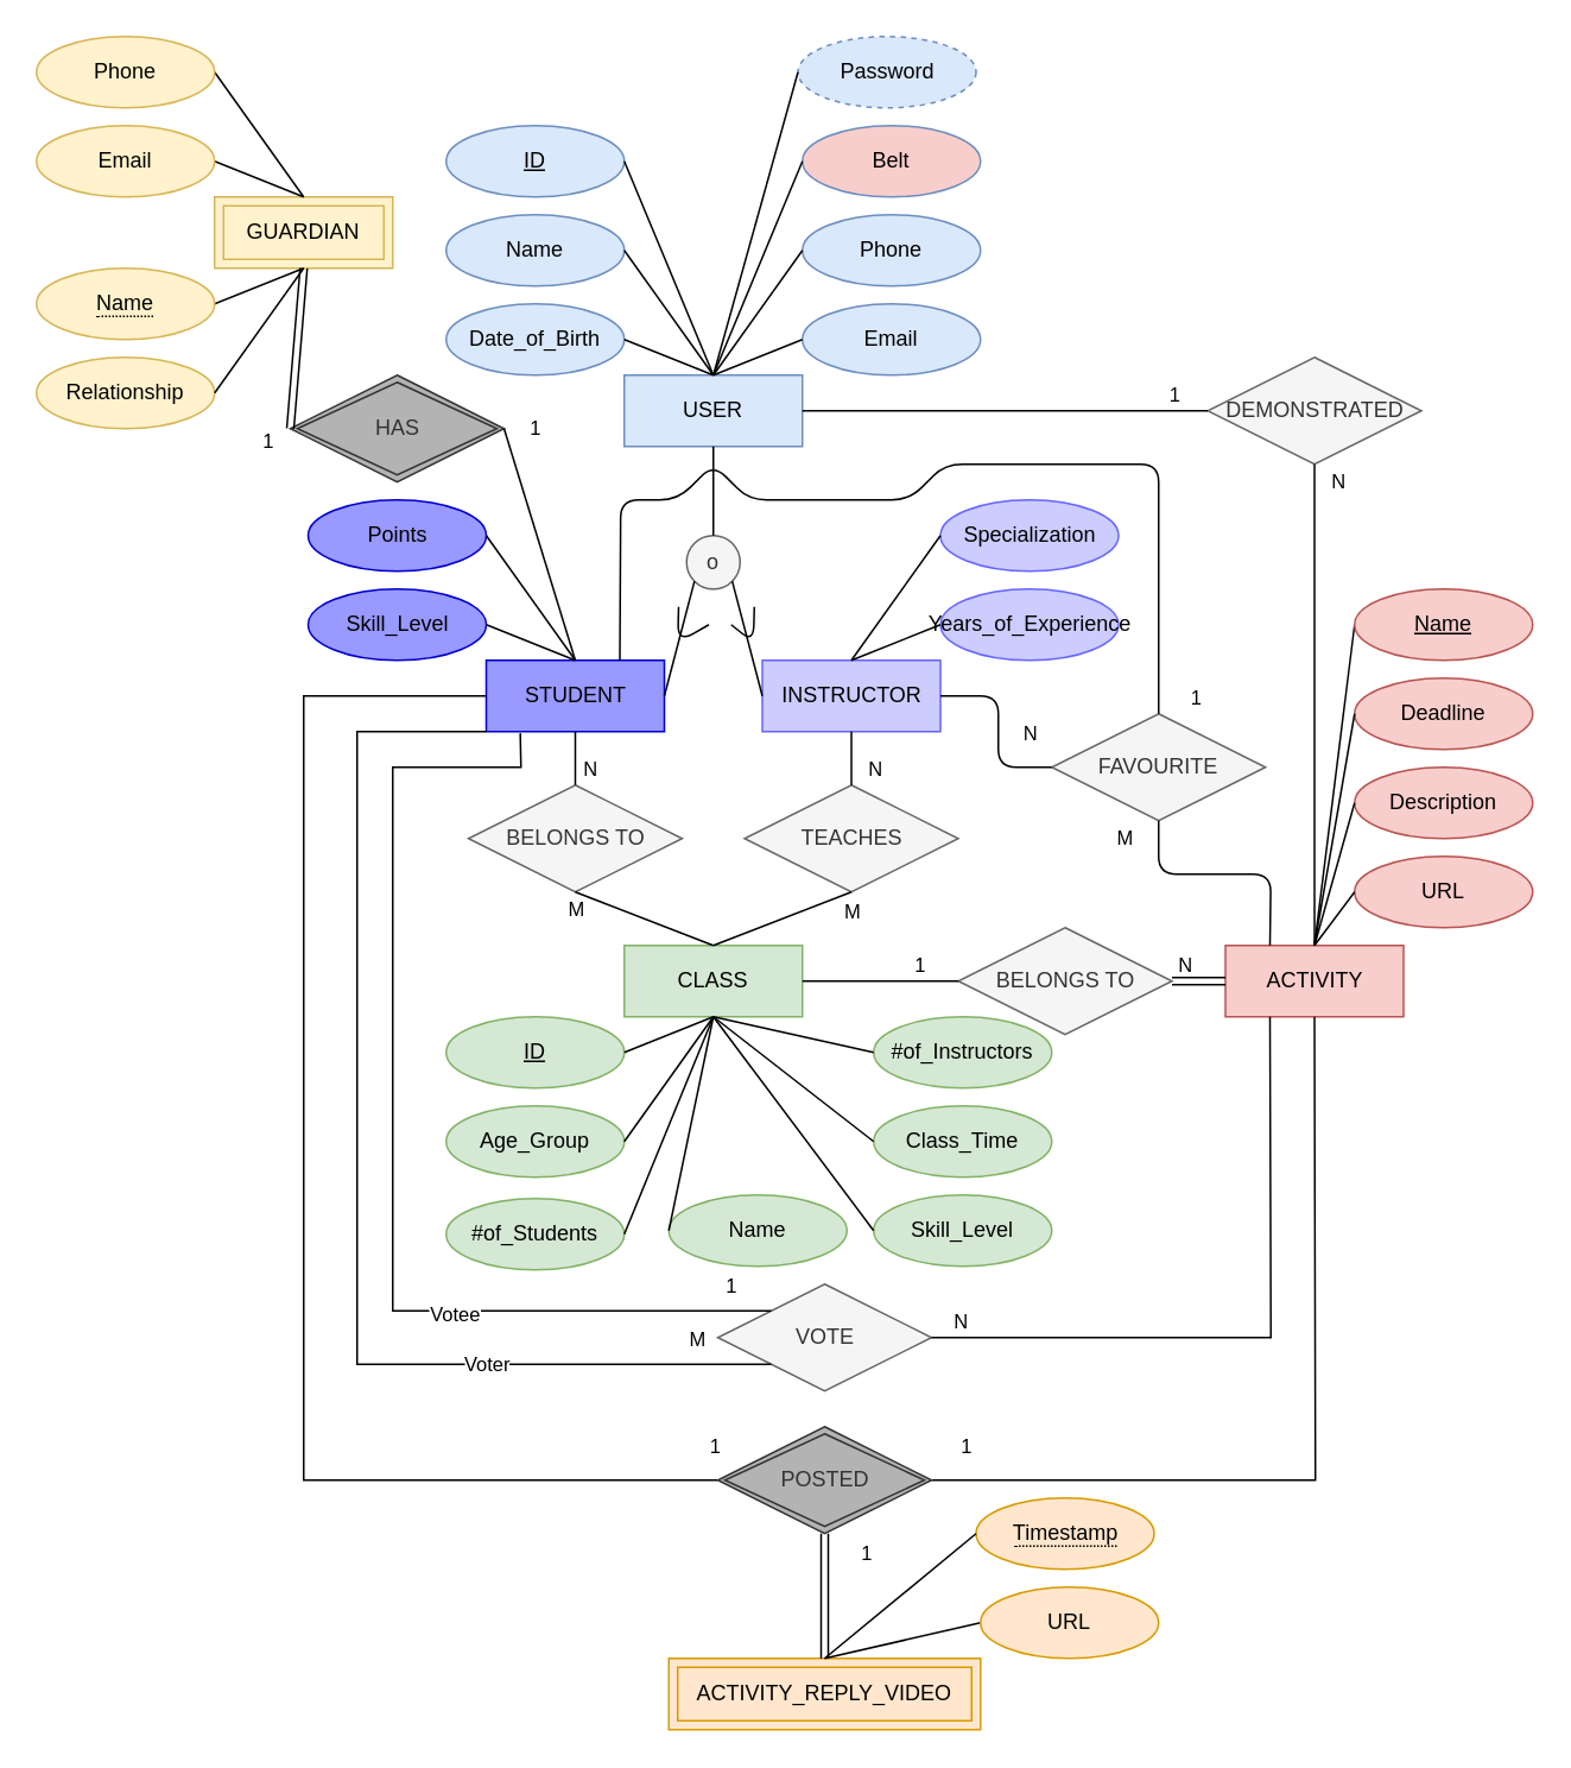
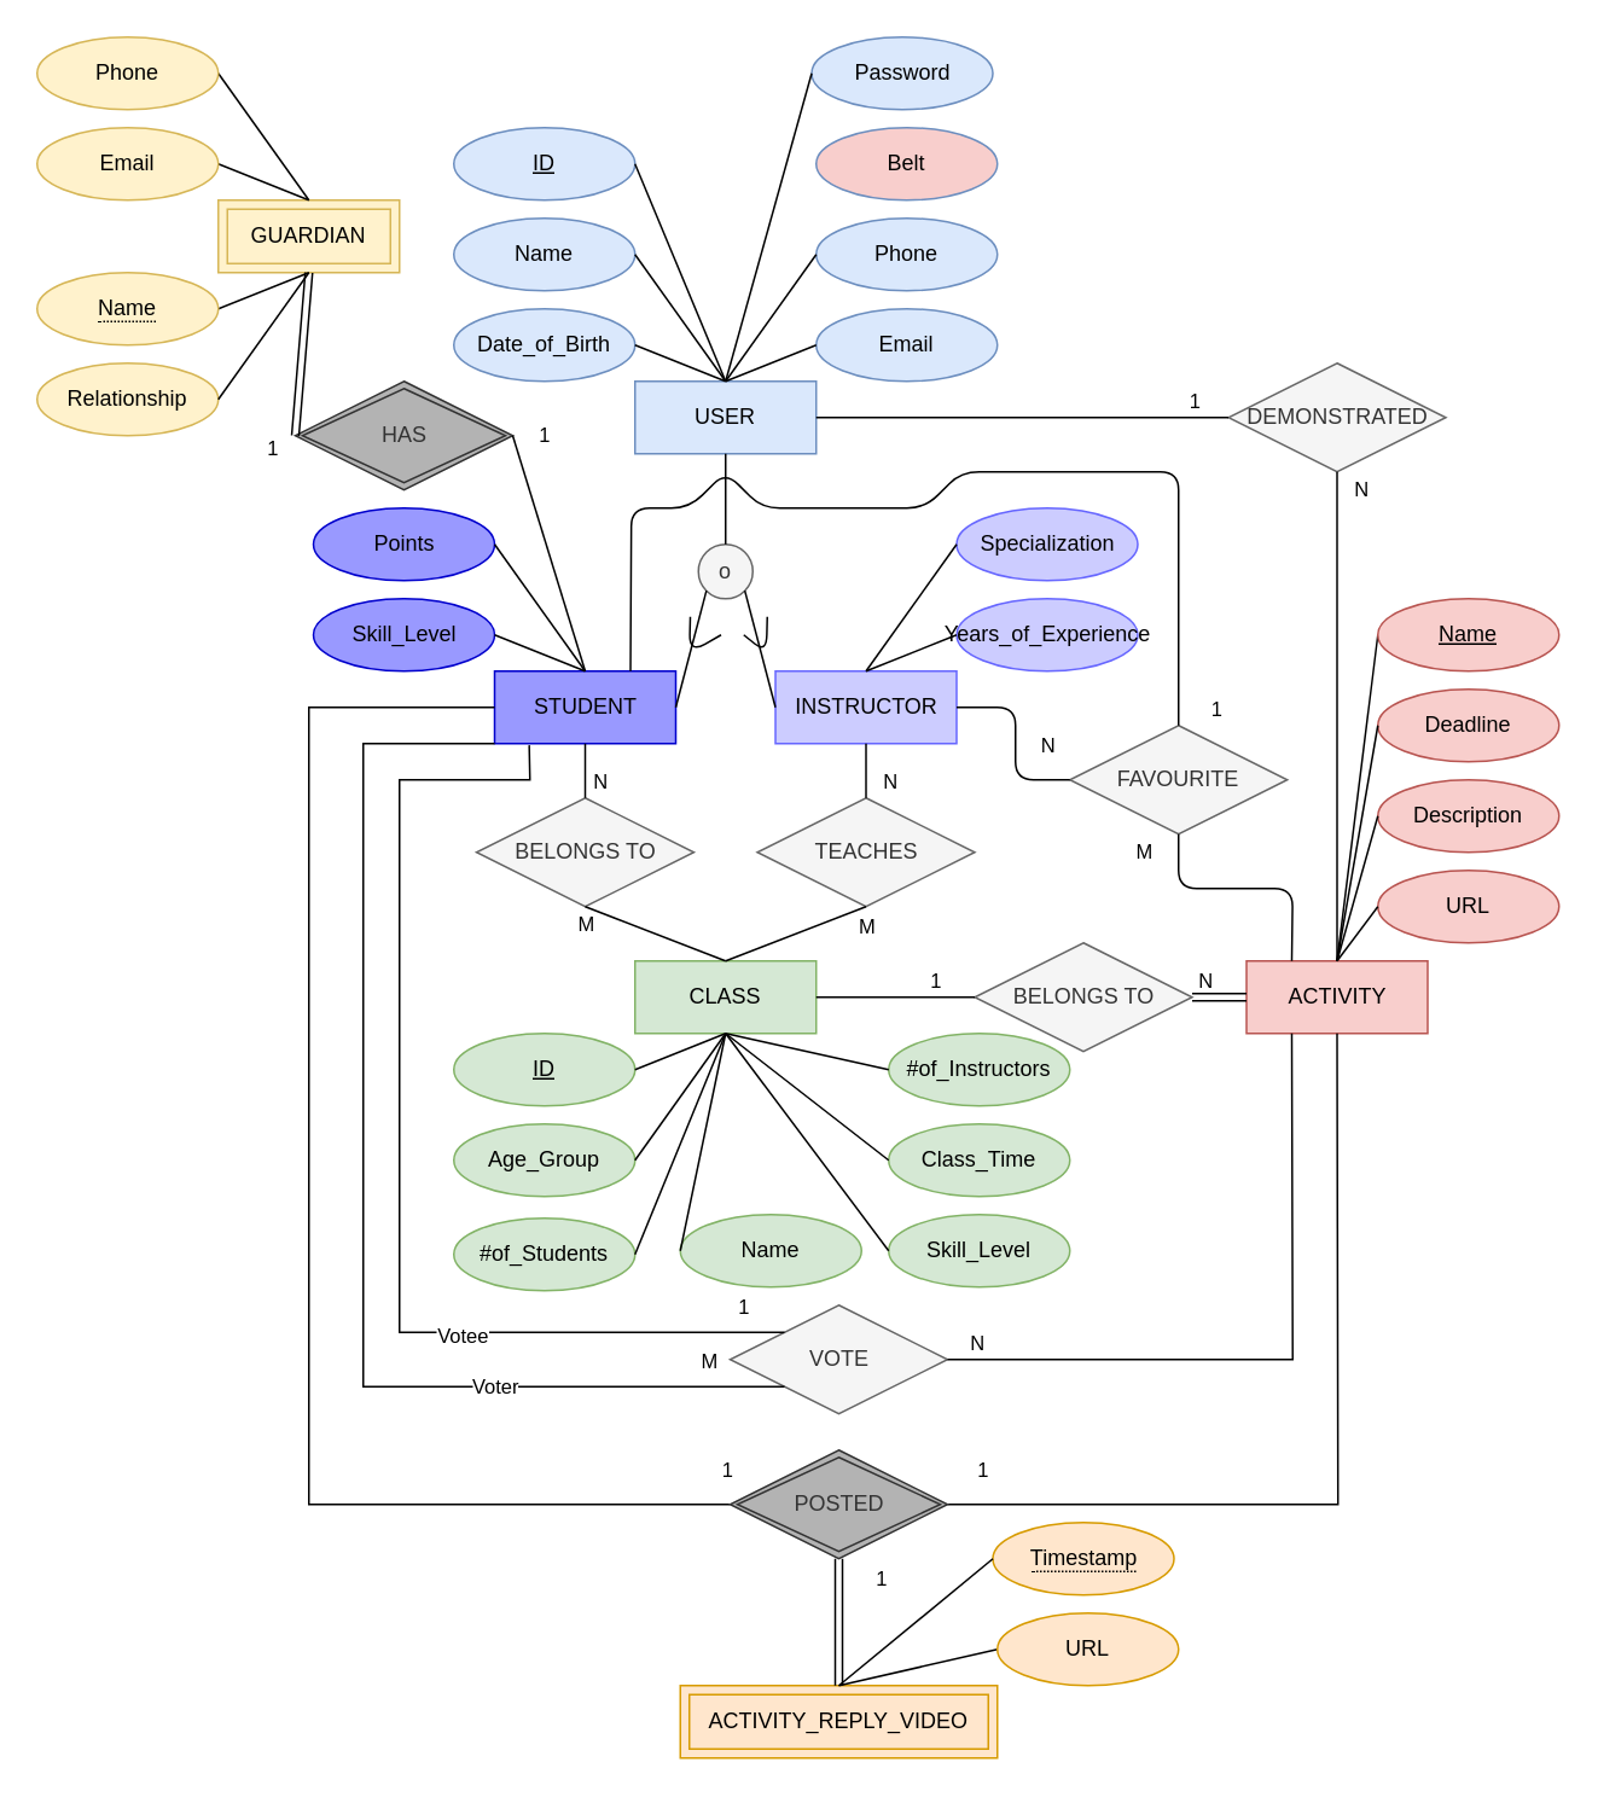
- <mxCell id="116" value="Password" style="ellipse;whiteSpace=wrap;html=1;align=center;fillColor=#dae8fc;strokeColor=#6c8ebf;dashed=1;" vertex="1" parent="1"><mxGeometry x="447.5" y="20" width="100" height="40" as="geometry" /></mxCell>
+ <mxCell id="116" value="Password" style="ellipse;whiteSpace=wrap;html=1;align=center;fillColor=#dae8fc;strokeColor=#6c8ebf;" vertex="1" parent="1"><mxGeometry x="447.5" y="20" width="100" height="40" as="geometry" /></mxCell>
- <mxCell id="31" value="" style="endArrow=none;html=1;entryX=0;entryY=0.5;entryDx=0;entryDy=0;exitX=0.5;exitY=0;exitDx=0;exitDy=0;" parent="1" source="22" target="18" edge="1"><mxGeometry width="50" height="50" relative="1" as="geometry"><mxPoint x="410" y="220" as="sourcePoint" /><mxPoint x="360" y="100" as="targetPoint" /></mxGeometry></mxCell>
